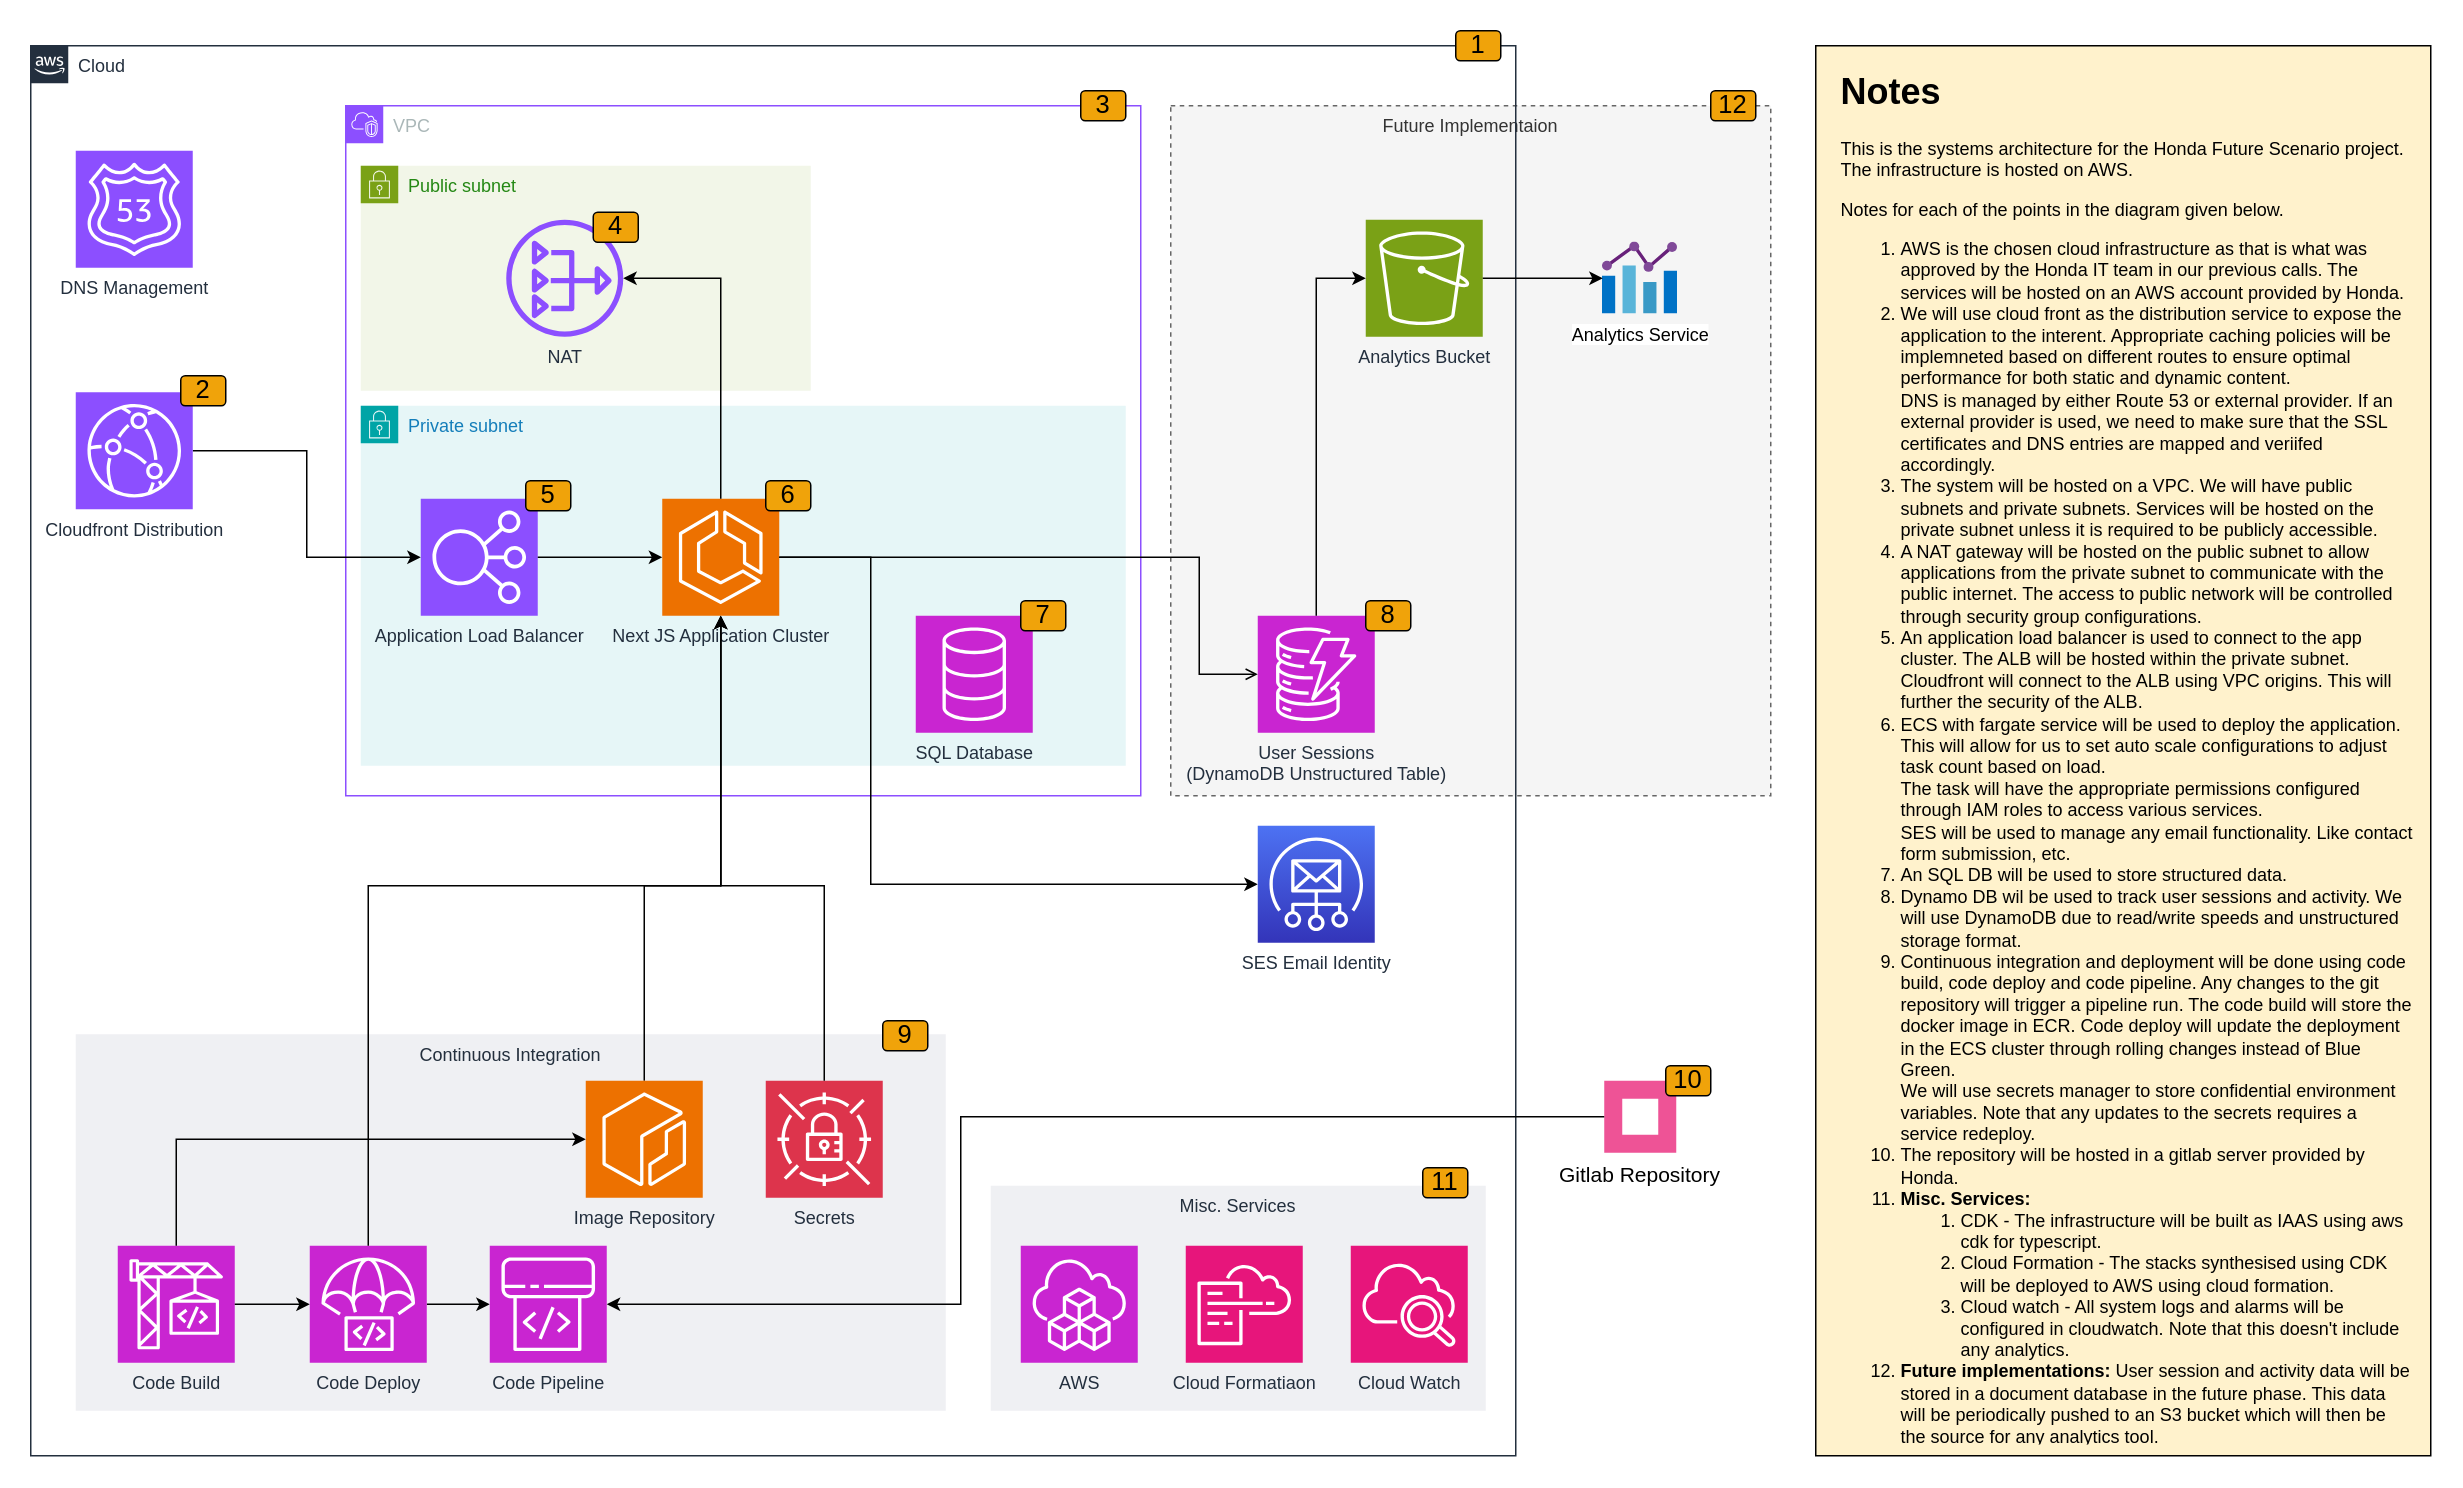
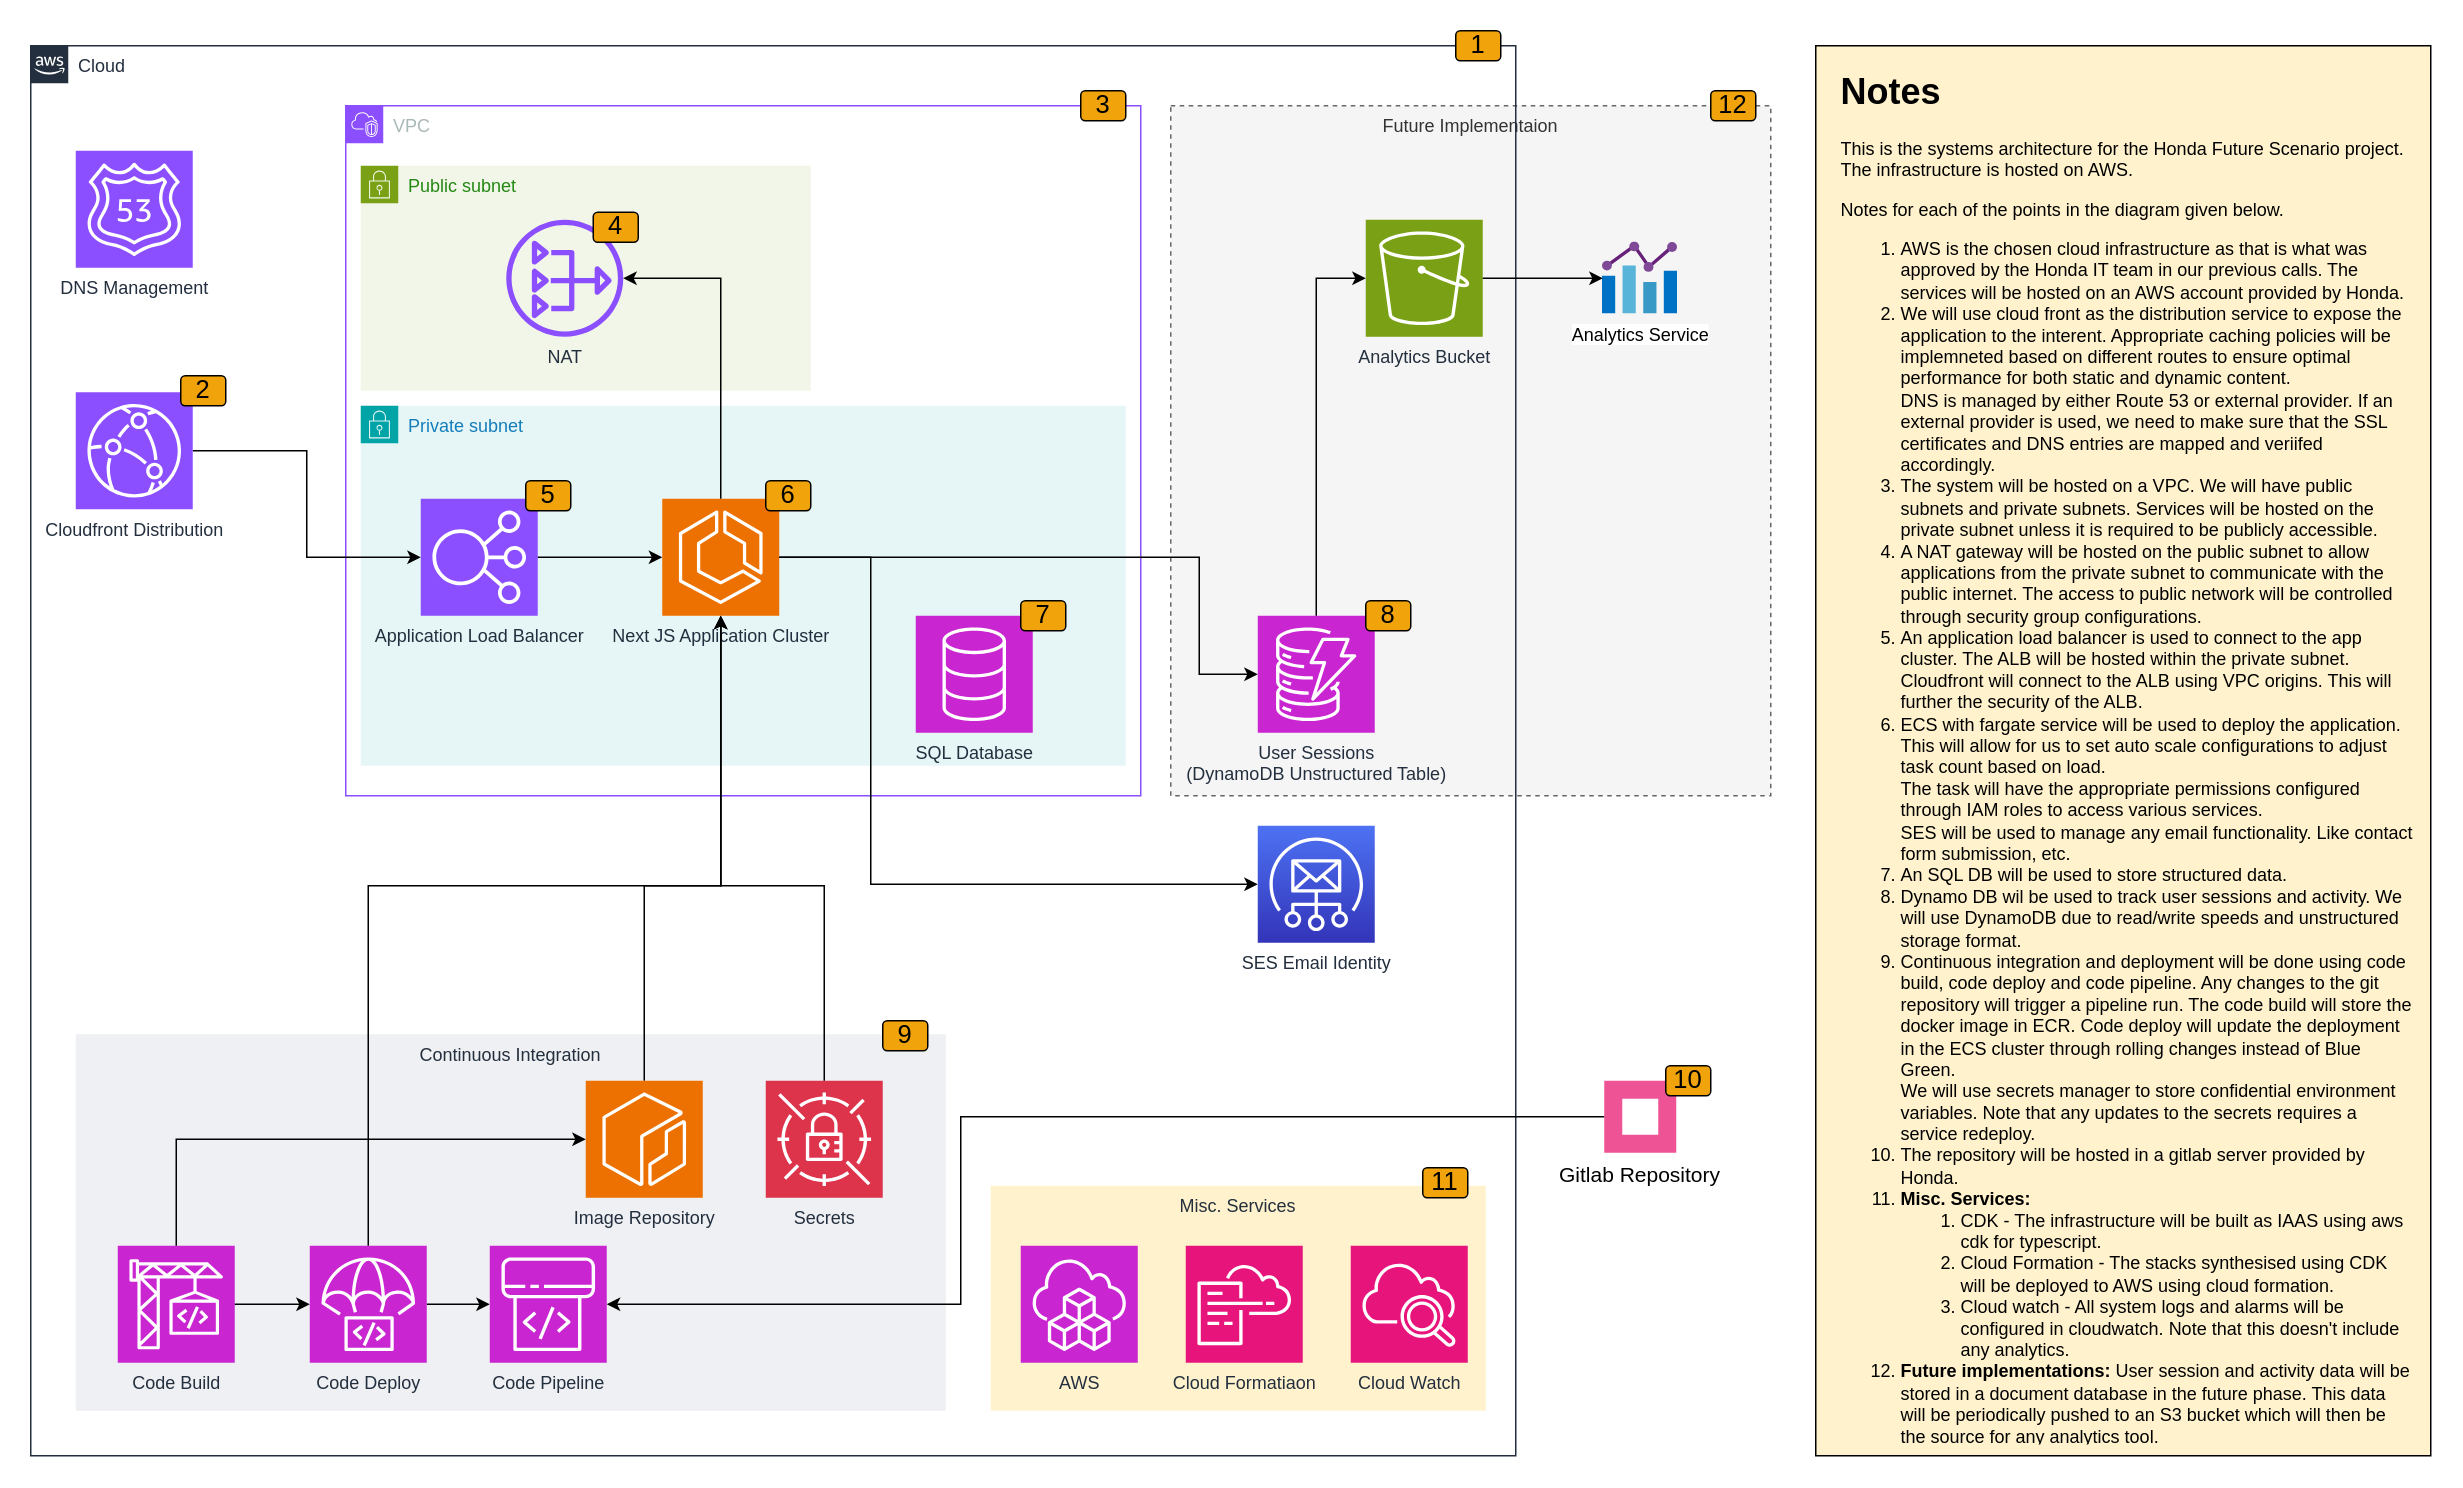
- <mxCell id="25" style="edgeStyle=orthogonalEdgeStyle;rounded=0;orthogonalLoop=1;jettySize=auto;html=1;endArrow=open;" parent="3" source="8" target="21" edge="1"><mxGeometry relative="1" as="geometry"><Array as="points"><mxPoint x="779" y="341" /></Array></mxGeometry></mxCell>
+ <mxCell id="25" style="edgeStyle=orthogonalEdgeStyle;rounded=0;orthogonalLoop=1;jettySize=auto;html=1;" parent="3" source="8" target="21" edge="1"><mxGeometry relative="1" as="geometry"><Array as="points"><mxPoint x="779" y="341" /></Array></mxGeometry></mxCell>
- <mxCell id="4" value="Misc. Services" style="fillColor=#EFF0F3;strokeColor=none;dashed=0;verticalAlign=top;fontStyle=0;fontColor=#232F3D;whiteSpace=wrap;html=1;" parent="3" vertex="1"><mxGeometry x="640" y="760" width="330" height="150" as="geometry" /></mxCell>
+ <mxCell id="4" value="Misc. Services" style="fillColor=#fff2cc;strokeColor=none;dashed=0;verticalAlign=top;fontStyle=0;fontColor=#232F3D;whiteSpace=wrap;html=1;" parent="3" vertex="1"><mxGeometry x="640" y="760" width="330" height="150" as="geometry" /></mxCell>
